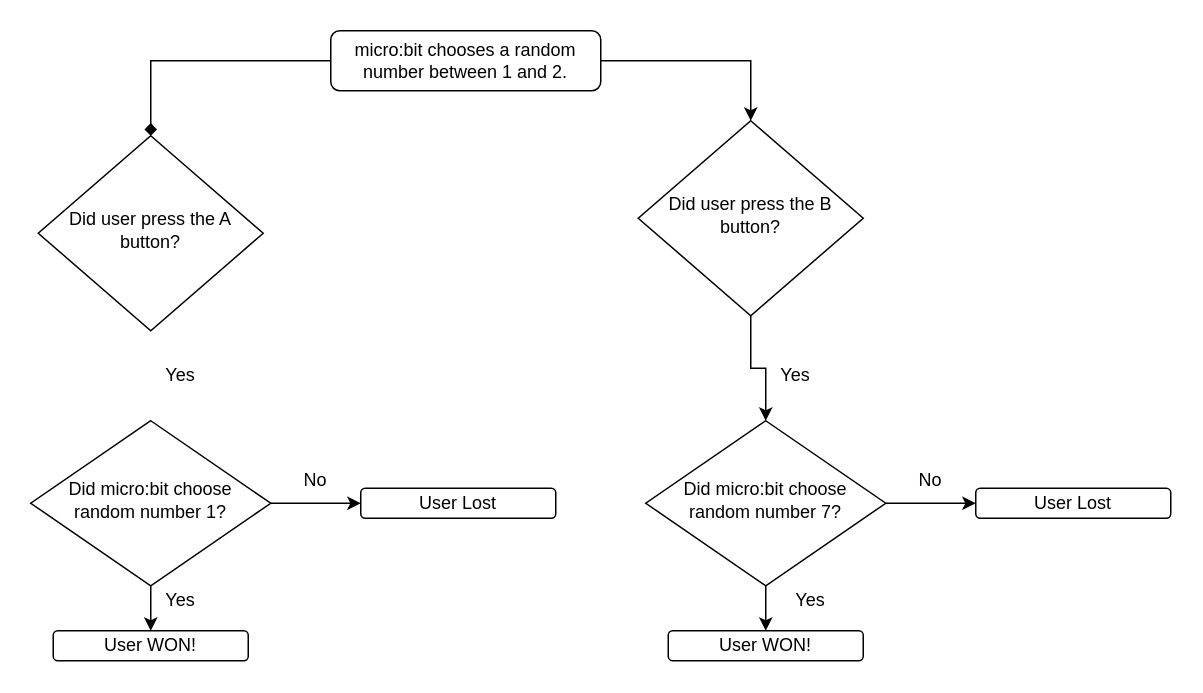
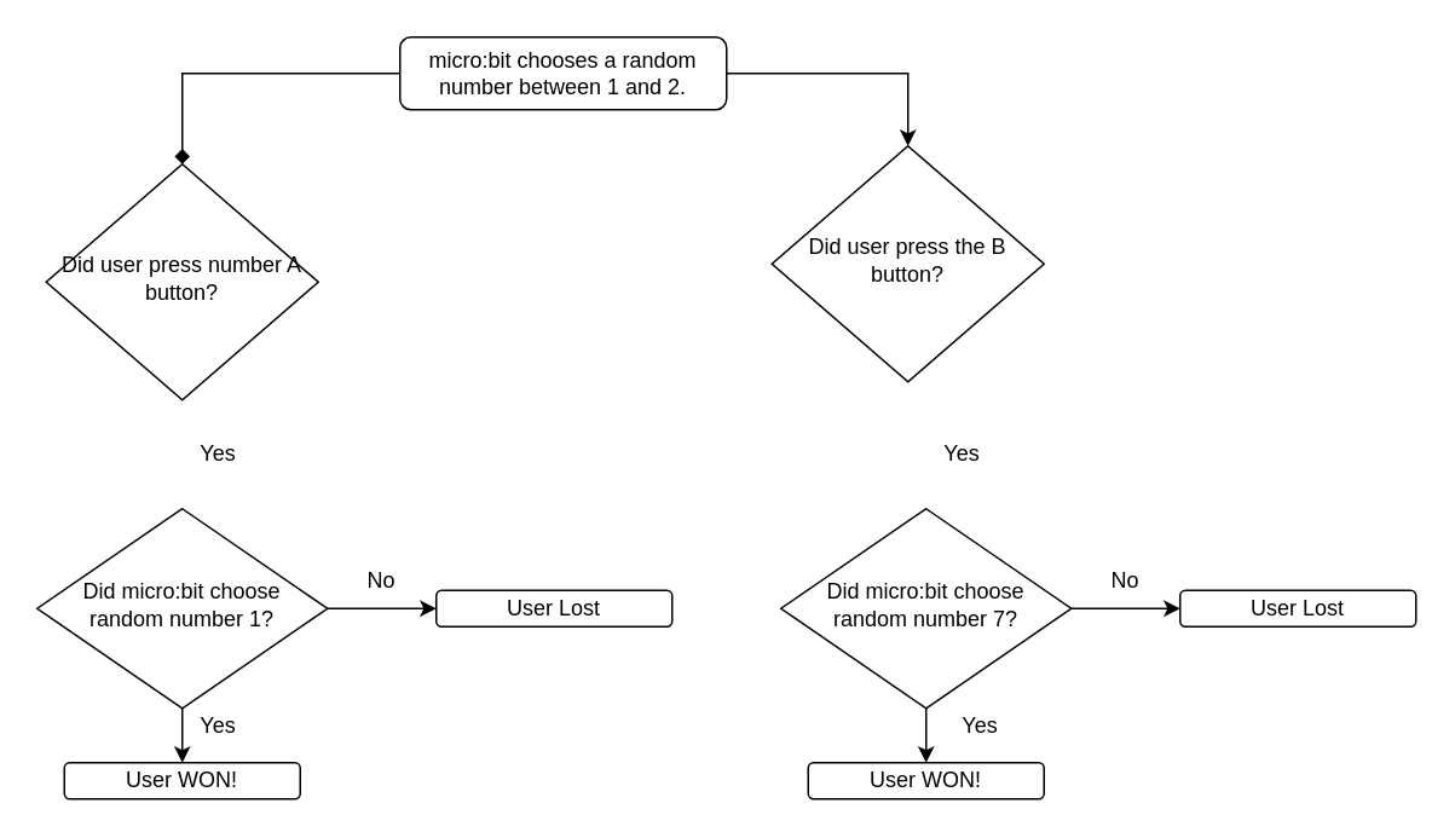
- <mxCell id="5" value="Did user press the A button?" style="rhombus;whiteSpace=wrap;html=1;shadow=0;fontFamily=Helvetica;fontSize=12;align=center;strokeWidth=1;spacing=6;spacingTop=-4;" parent="1" vertex="1"><mxGeometry x="25" y="90" width="150" height="130" as="geometry" /></mxCell>
+ <mxCell id="5" value="Did user press number A button?" style="rhombus;whiteSpace=wrap;html=1;shadow=0;fontFamily=Helvetica;fontSize=12;align=center;strokeWidth=1;spacing=6;spacingTop=-4;" parent="1" vertex="1"><mxGeometry x="25" y="90" width="150" height="130" as="geometry" /></mxCell>
- <mxCell id="9" value="" style="edgeStyle=orthogonalEdgeStyle;rounded=0;orthogonalLoop=1;jettySize=auto;html=1;" edge="1" parent="1" source="10" target="15"><mxGeometry relative="1" as="geometry" /></mxCell>
